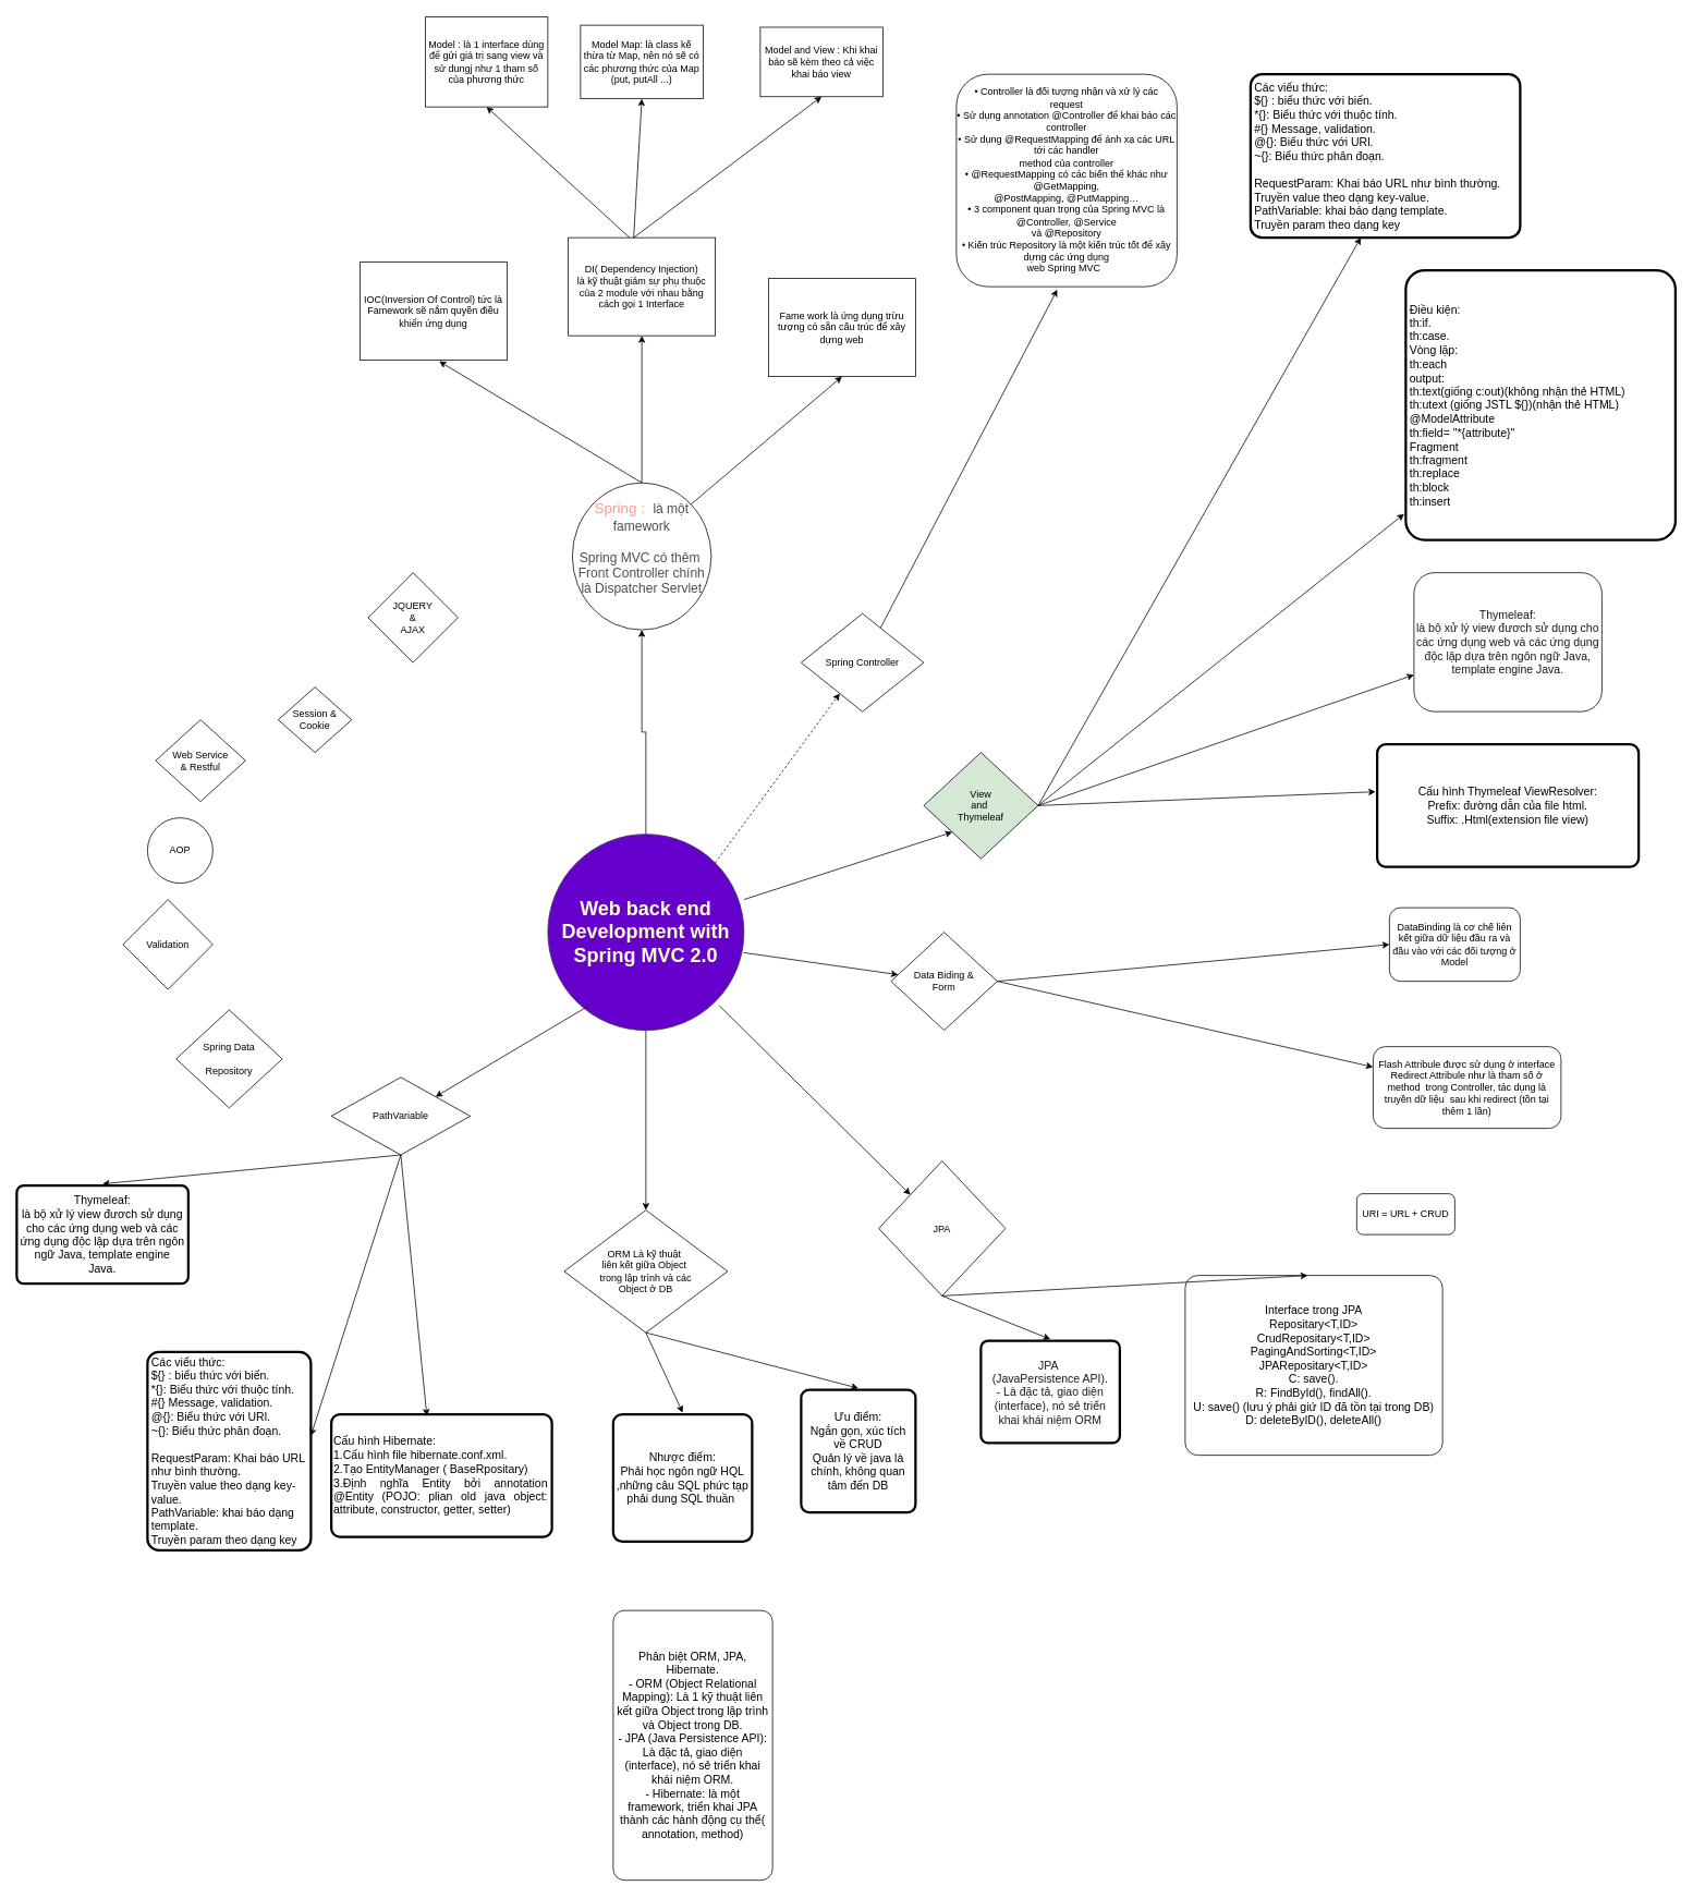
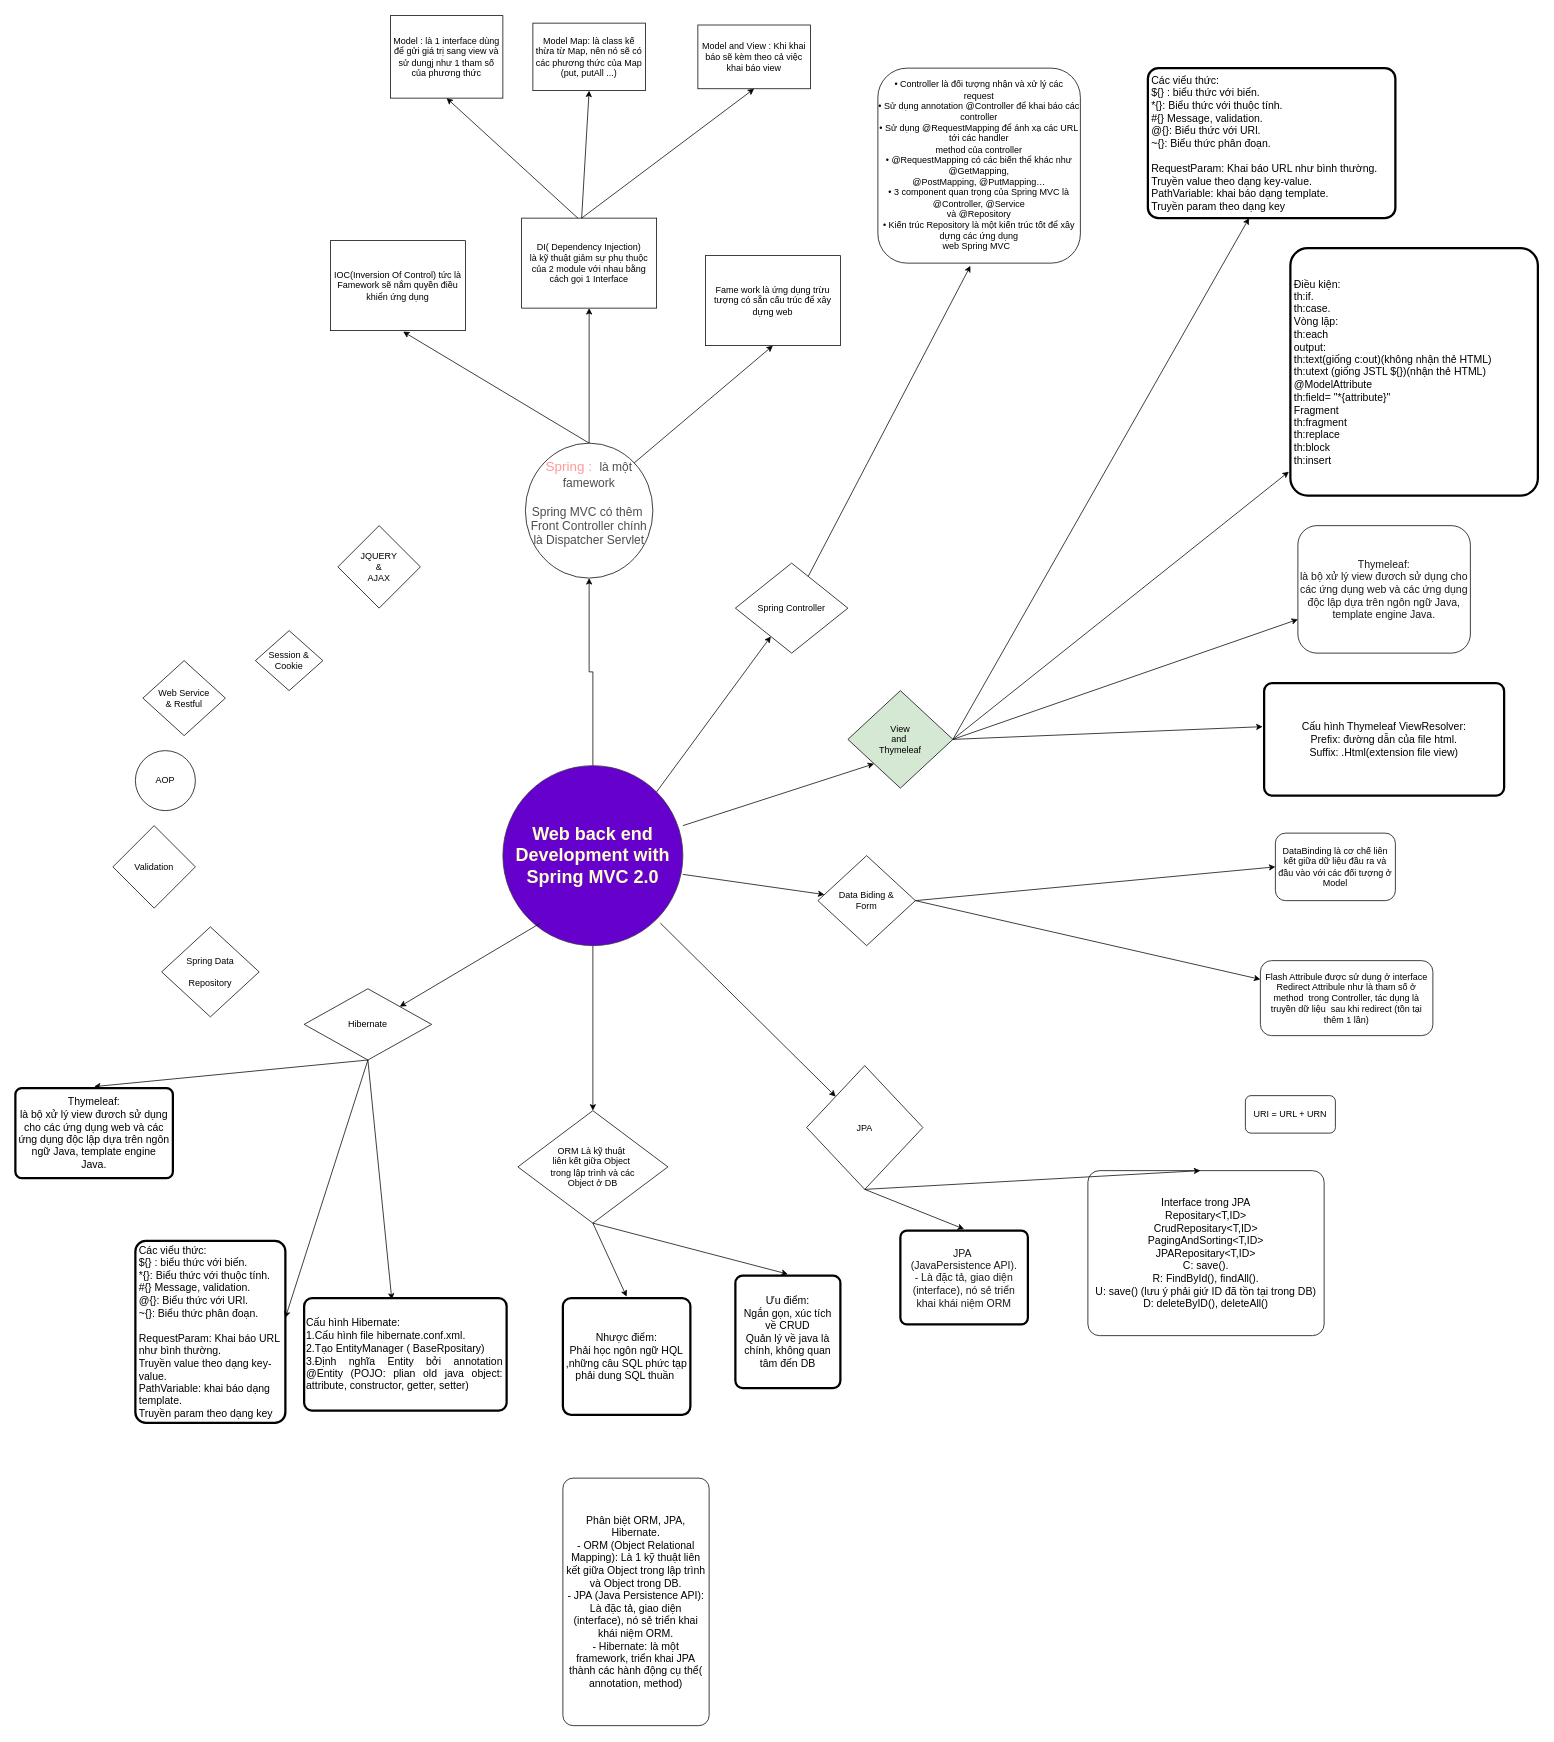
- <mxCell id="26" value="" style="endArrow=classic;html=1;exitX=1;exitY=0;exitDx=0;exitDy=0;dashed=1;" edge="1" parent="1" source="12" target="13"><mxGeometry width="50" height="50" relative="1" as="geometry"><mxPoint x="710" y="1110" as="sourcePoint" /><mxPoint x="760" y="1060" as="targetPoint" /></mxGeometry></mxCell>
+ <mxCell id="26" value="" style="endArrow=classic;html=1;exitX=1;exitY=0;exitDx=0;exitDy=0;" edge="1" parent="1" source="12" target="13"><mxGeometry width="50" height="50" relative="1" as="geometry"><mxPoint x="710" y="1110" as="sourcePoint" /><mxPoint x="760" y="1060" as="targetPoint" /></mxGeometry></mxCell>
- <mxCell id="58" value="PathVariable" style="rhombus;whiteSpace=wrap;html=1;strokeColor=#000000;strokeWidth=1;fillColor=none;" vertex="1" parent="1"><mxGeometry x="405" y="1317.5" width="170" height="95" as="geometry" /></mxCell>
+ <mxCell id="58" value="Hibernate" style="rhombus;whiteSpace=wrap;html=1;strokeColor=#000000;strokeWidth=1;fillColor=none;" vertex="1" parent="1"><mxGeometry x="405" y="1317.5" width="170" height="95" as="geometry" /></mxCell>
- <mxCell id="29" value="URI = URL + CRUD" style="rounded=1;whiteSpace=wrap;html=1;fillColor=none;" vertex="1" parent="1"><mxGeometry x="1660" y="1460" width="120" height="50" as="geometry" /></mxCell>
+ <mxCell id="29" value="URI = URL + URN" style="rounded=1;whiteSpace=wrap;html=1;fillColor=none;" vertex="1" parent="1"><mxGeometry x="1660" y="1460" width="120" height="50" as="geometry" /></mxCell>
